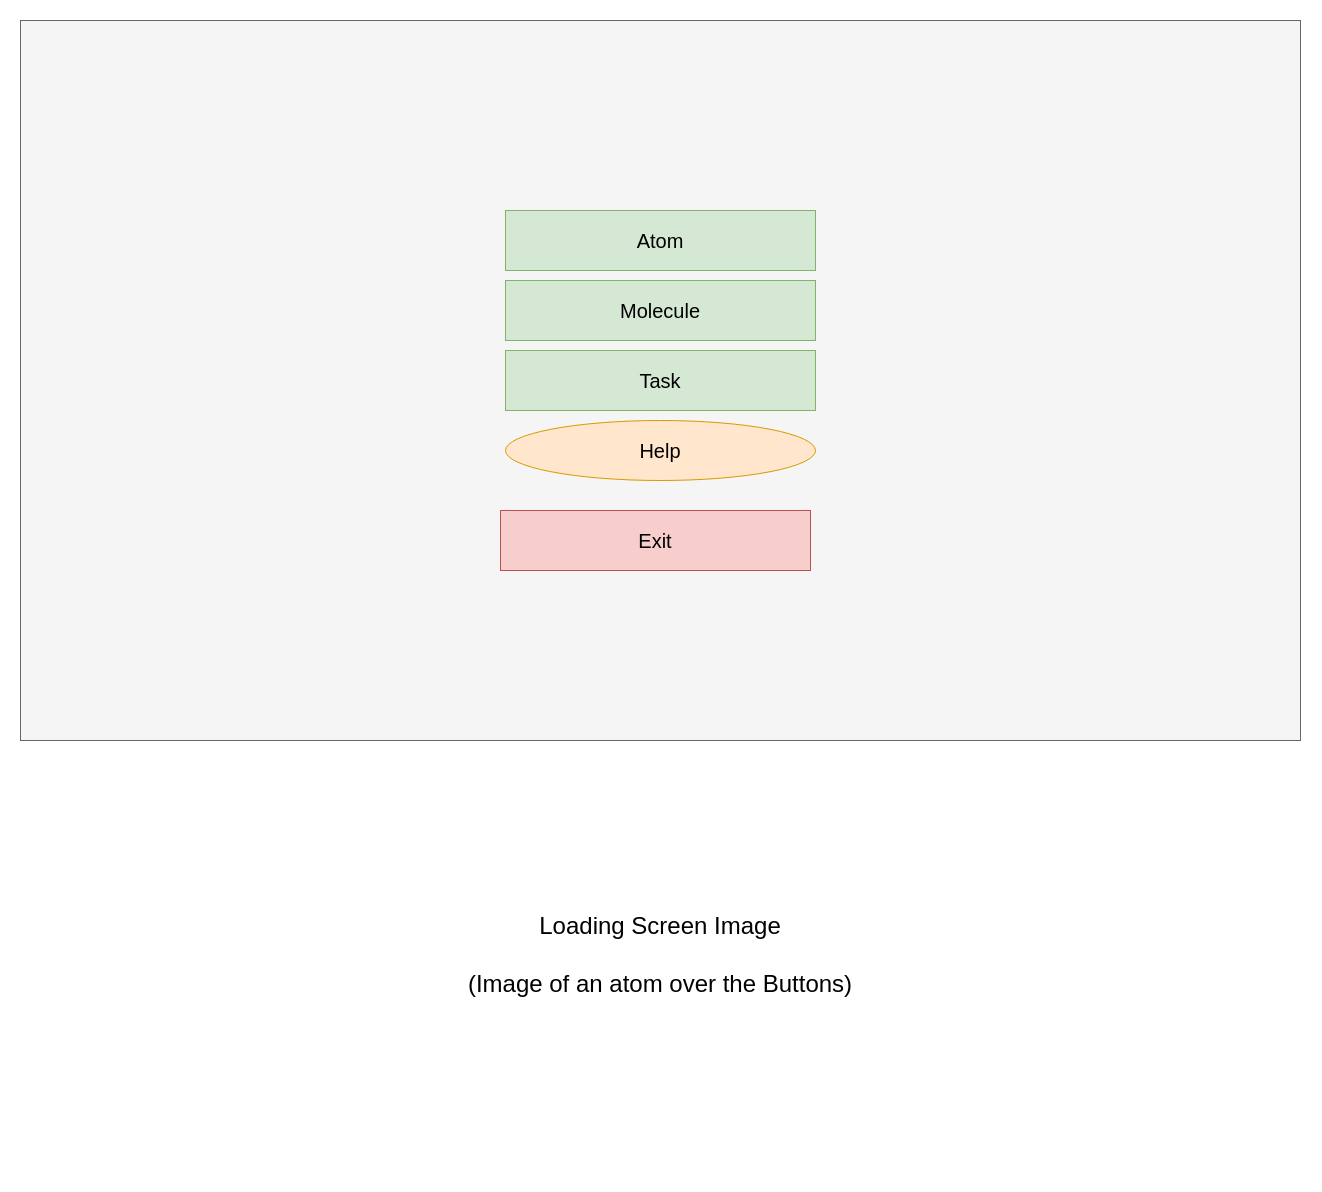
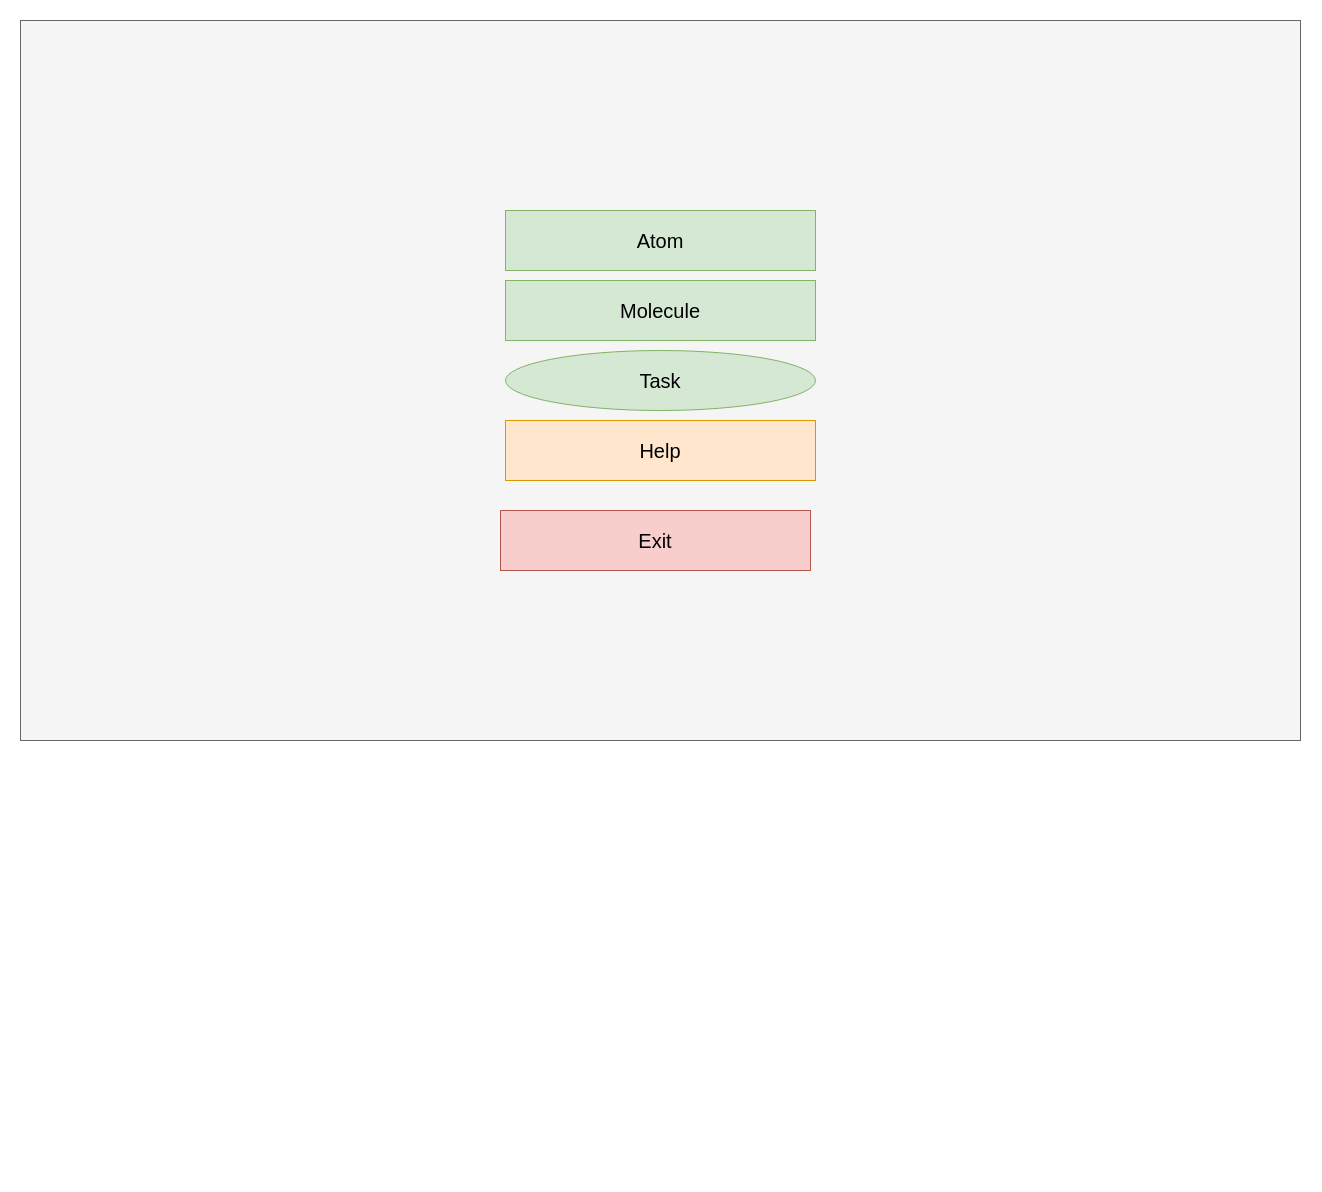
- <mxCell id="7" value="Task" style="rounded=0;whiteSpace=wrap;html=1;fontSize=20;fillColor=#d5e8d4;strokeColor=#82b366;" parent="1" vertex="1"><mxGeometry x="505" y="350" width="310" height="60" as="geometry" /></mxCell>
+ <mxCell id="7" value="Task" style="ellipse;whiteSpace=wrap;html=1;fontSize=20;fillColor=#d5e8d4;strokeColor=#82b366;" parent="1" vertex="1"><mxGeometry x="505" y="350" width="310" height="60" as="geometry" /></mxCell>
- <mxCell id="6" value="Help" style="ellipse;whiteSpace=wrap;html=1;fontSize=20;fillColor=#ffe6cc;strokeColor=#d79b00;" parent="1" vertex="1"><mxGeometry x="505" y="420" width="310" height="60" as="geometry" /></mxCell>
+ <mxCell id="6" value="Help" style="rounded=0;whiteSpace=wrap;html=1;fontSize=20;fillColor=#ffe6cc;strokeColor=#d79b00;" parent="1" vertex="1"><mxGeometry x="505" y="420" width="310" height="60" as="geometry" /></mxCell>
- <mxCell id="8" value="Loading Screen Image&lt;br&gt;&lt;br&gt;(Image of an atom over the Buttons)" style="text;html=1;strokeColor=none;fillColor=none;align=center;verticalAlign=middle;whiteSpace=wrap;rounded=0;fontSize=24;" parent="1" vertex="1"><mxGeometry y="740" width="1280" height="430" as="geometry" x="20" /></mxCell>
